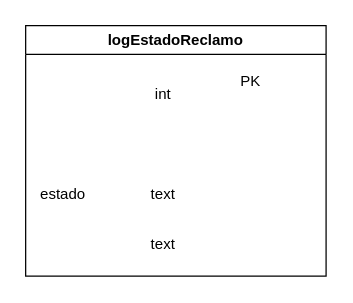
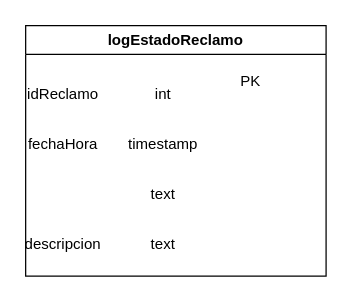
+ <mxCell id="3" value="idReclamo" style="text;html=1;strokeColor=none;fillColor=none;align=center;verticalAlign=middle;whiteSpace=wrap;rounded=0;" vertex="1" parent="2"><mxGeometry y="40" width="60" height="30" as="geometry" /></mxCell>
+ <mxCell id="6" value="fechaHora" style="text;html=1;strokeColor=none;fillColor=none;align=center;verticalAlign=middle;whiteSpace=wrap;rounded=0;" vertex="1" parent="2"><mxGeometry y="80" width="60" height="30" as="geometry" /></mxCell>
+ <mxCell id="9" value="timestamp" style="text;html=1;strokeColor=none;fillColor=none;align=center;verticalAlign=middle;whiteSpace=wrap;rounded=0;" vertex="1" parent="2"><mxGeometry x="80" y="80" width="60" height="30" as="geometry" /></mxCell>
- <mxCell id="5" value="estado" style="text;html=1;strokeColor=none;fillColor=none;align=center;verticalAlign=middle;whiteSpace=wrap;rounded=0;" vertex="1" parent="2"><mxGeometry y="120" width="60" height="30" as="geometry" /></mxCell>
+ <mxCell id="7" value="descripcion" style="text;html=1;strokeColor=none;fillColor=none;align=center;verticalAlign=middle;whiteSpace=wrap;rounded=0;" vertex="1" parent="2"><mxGeometry y="160" width="60" height="30" as="geometry" /></mxCell>
